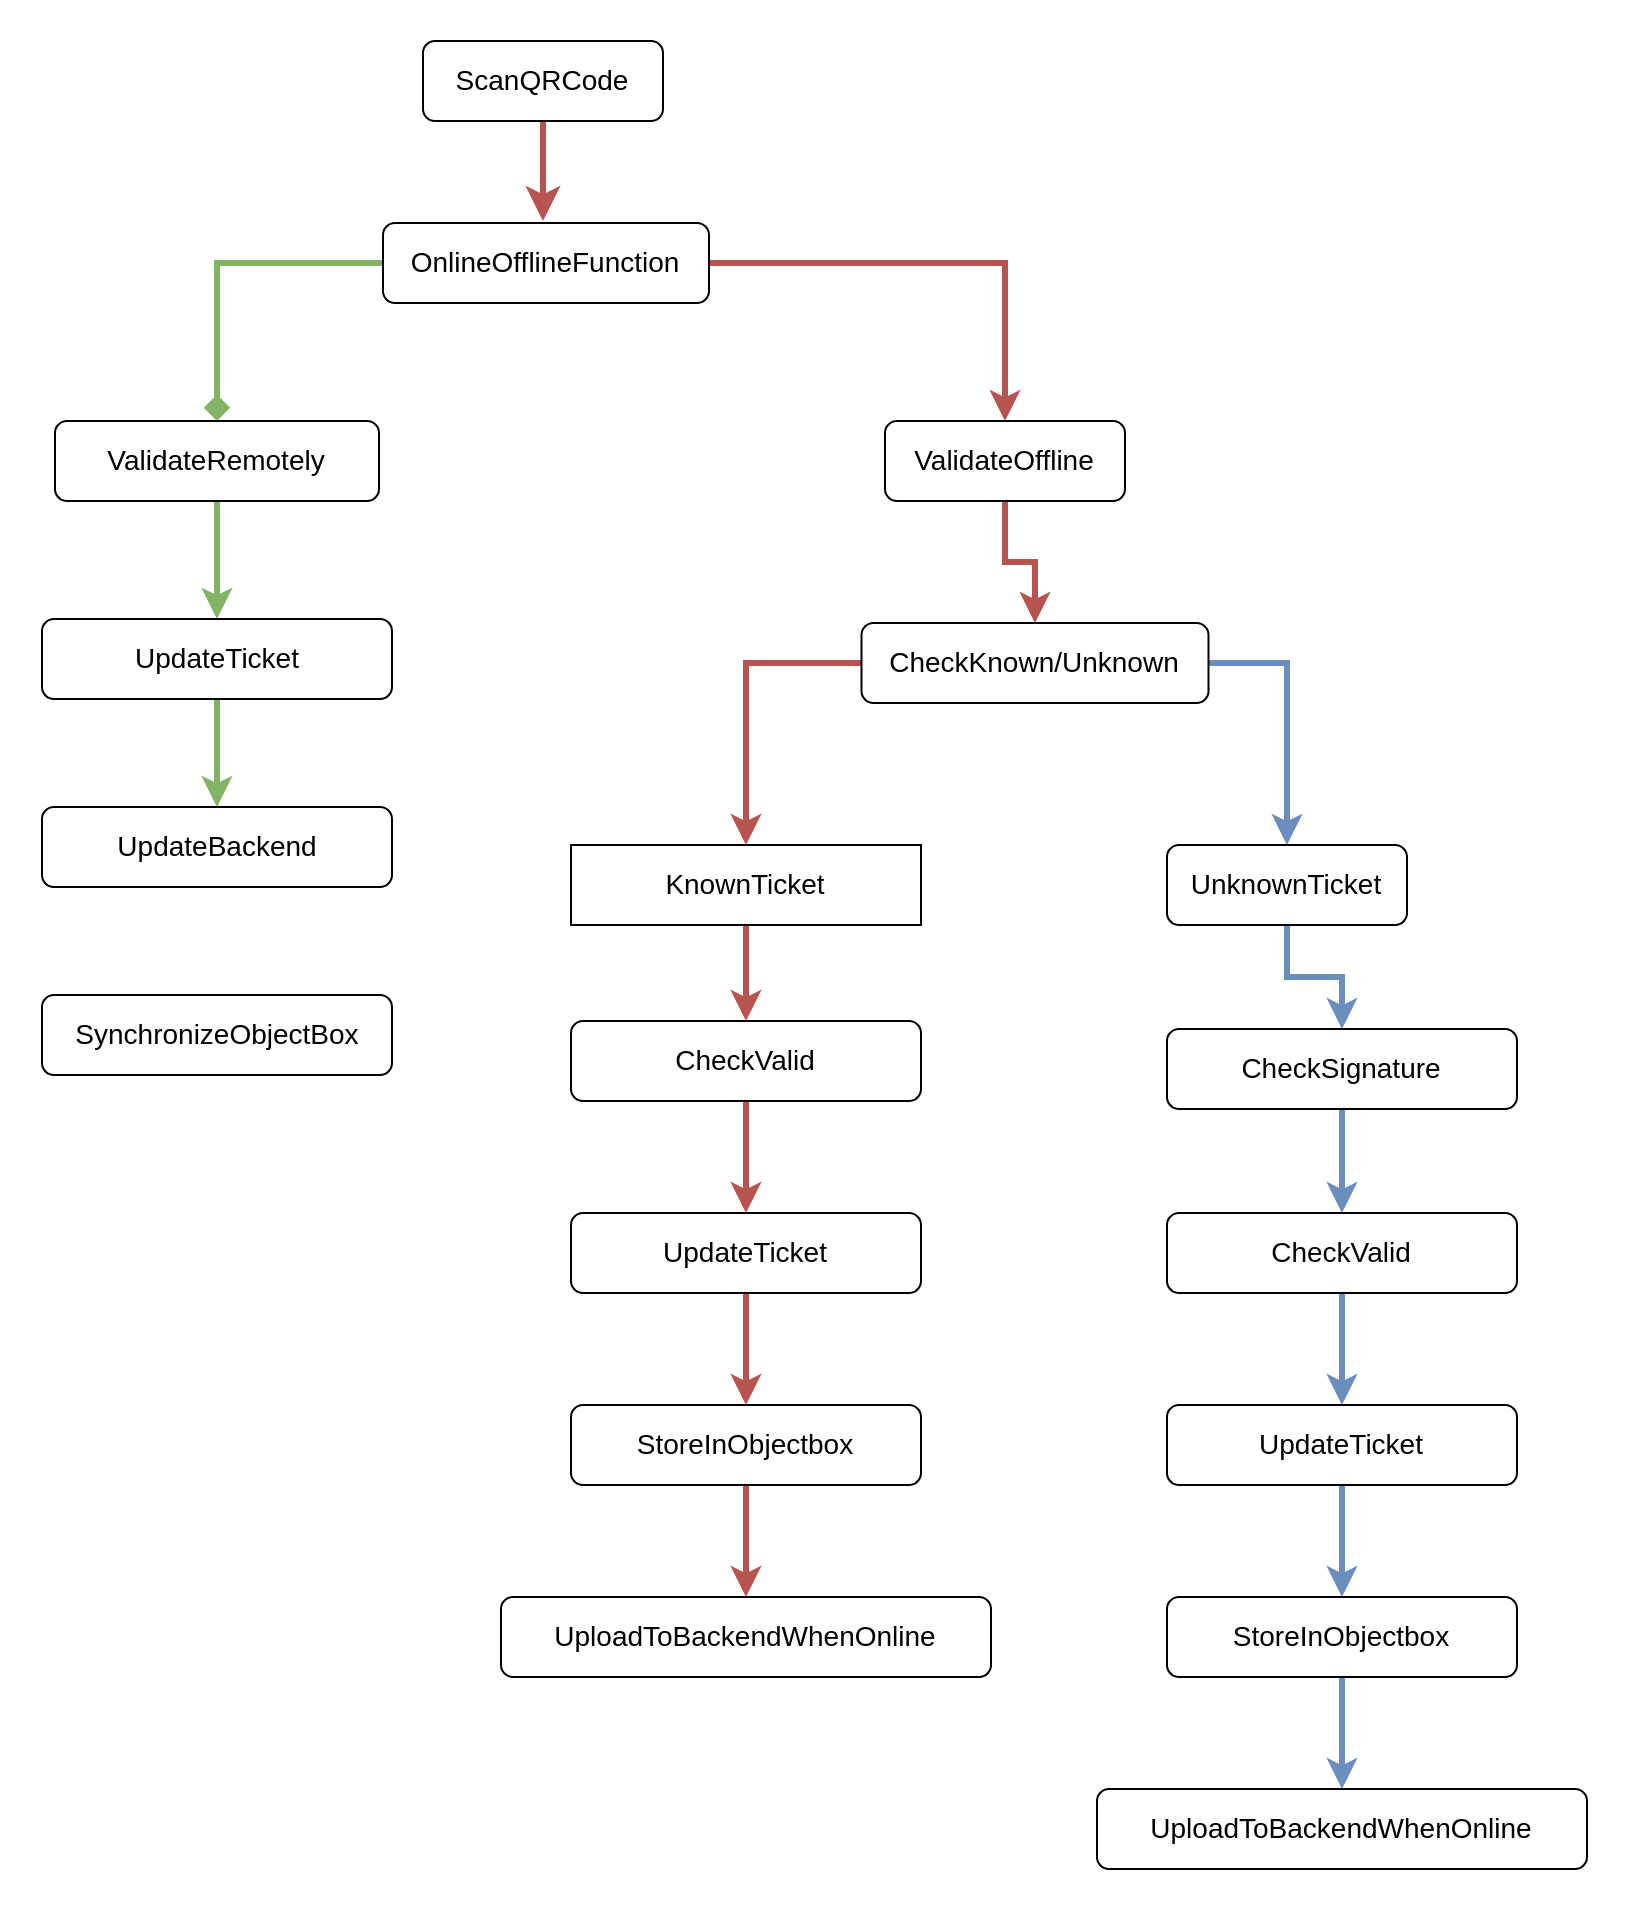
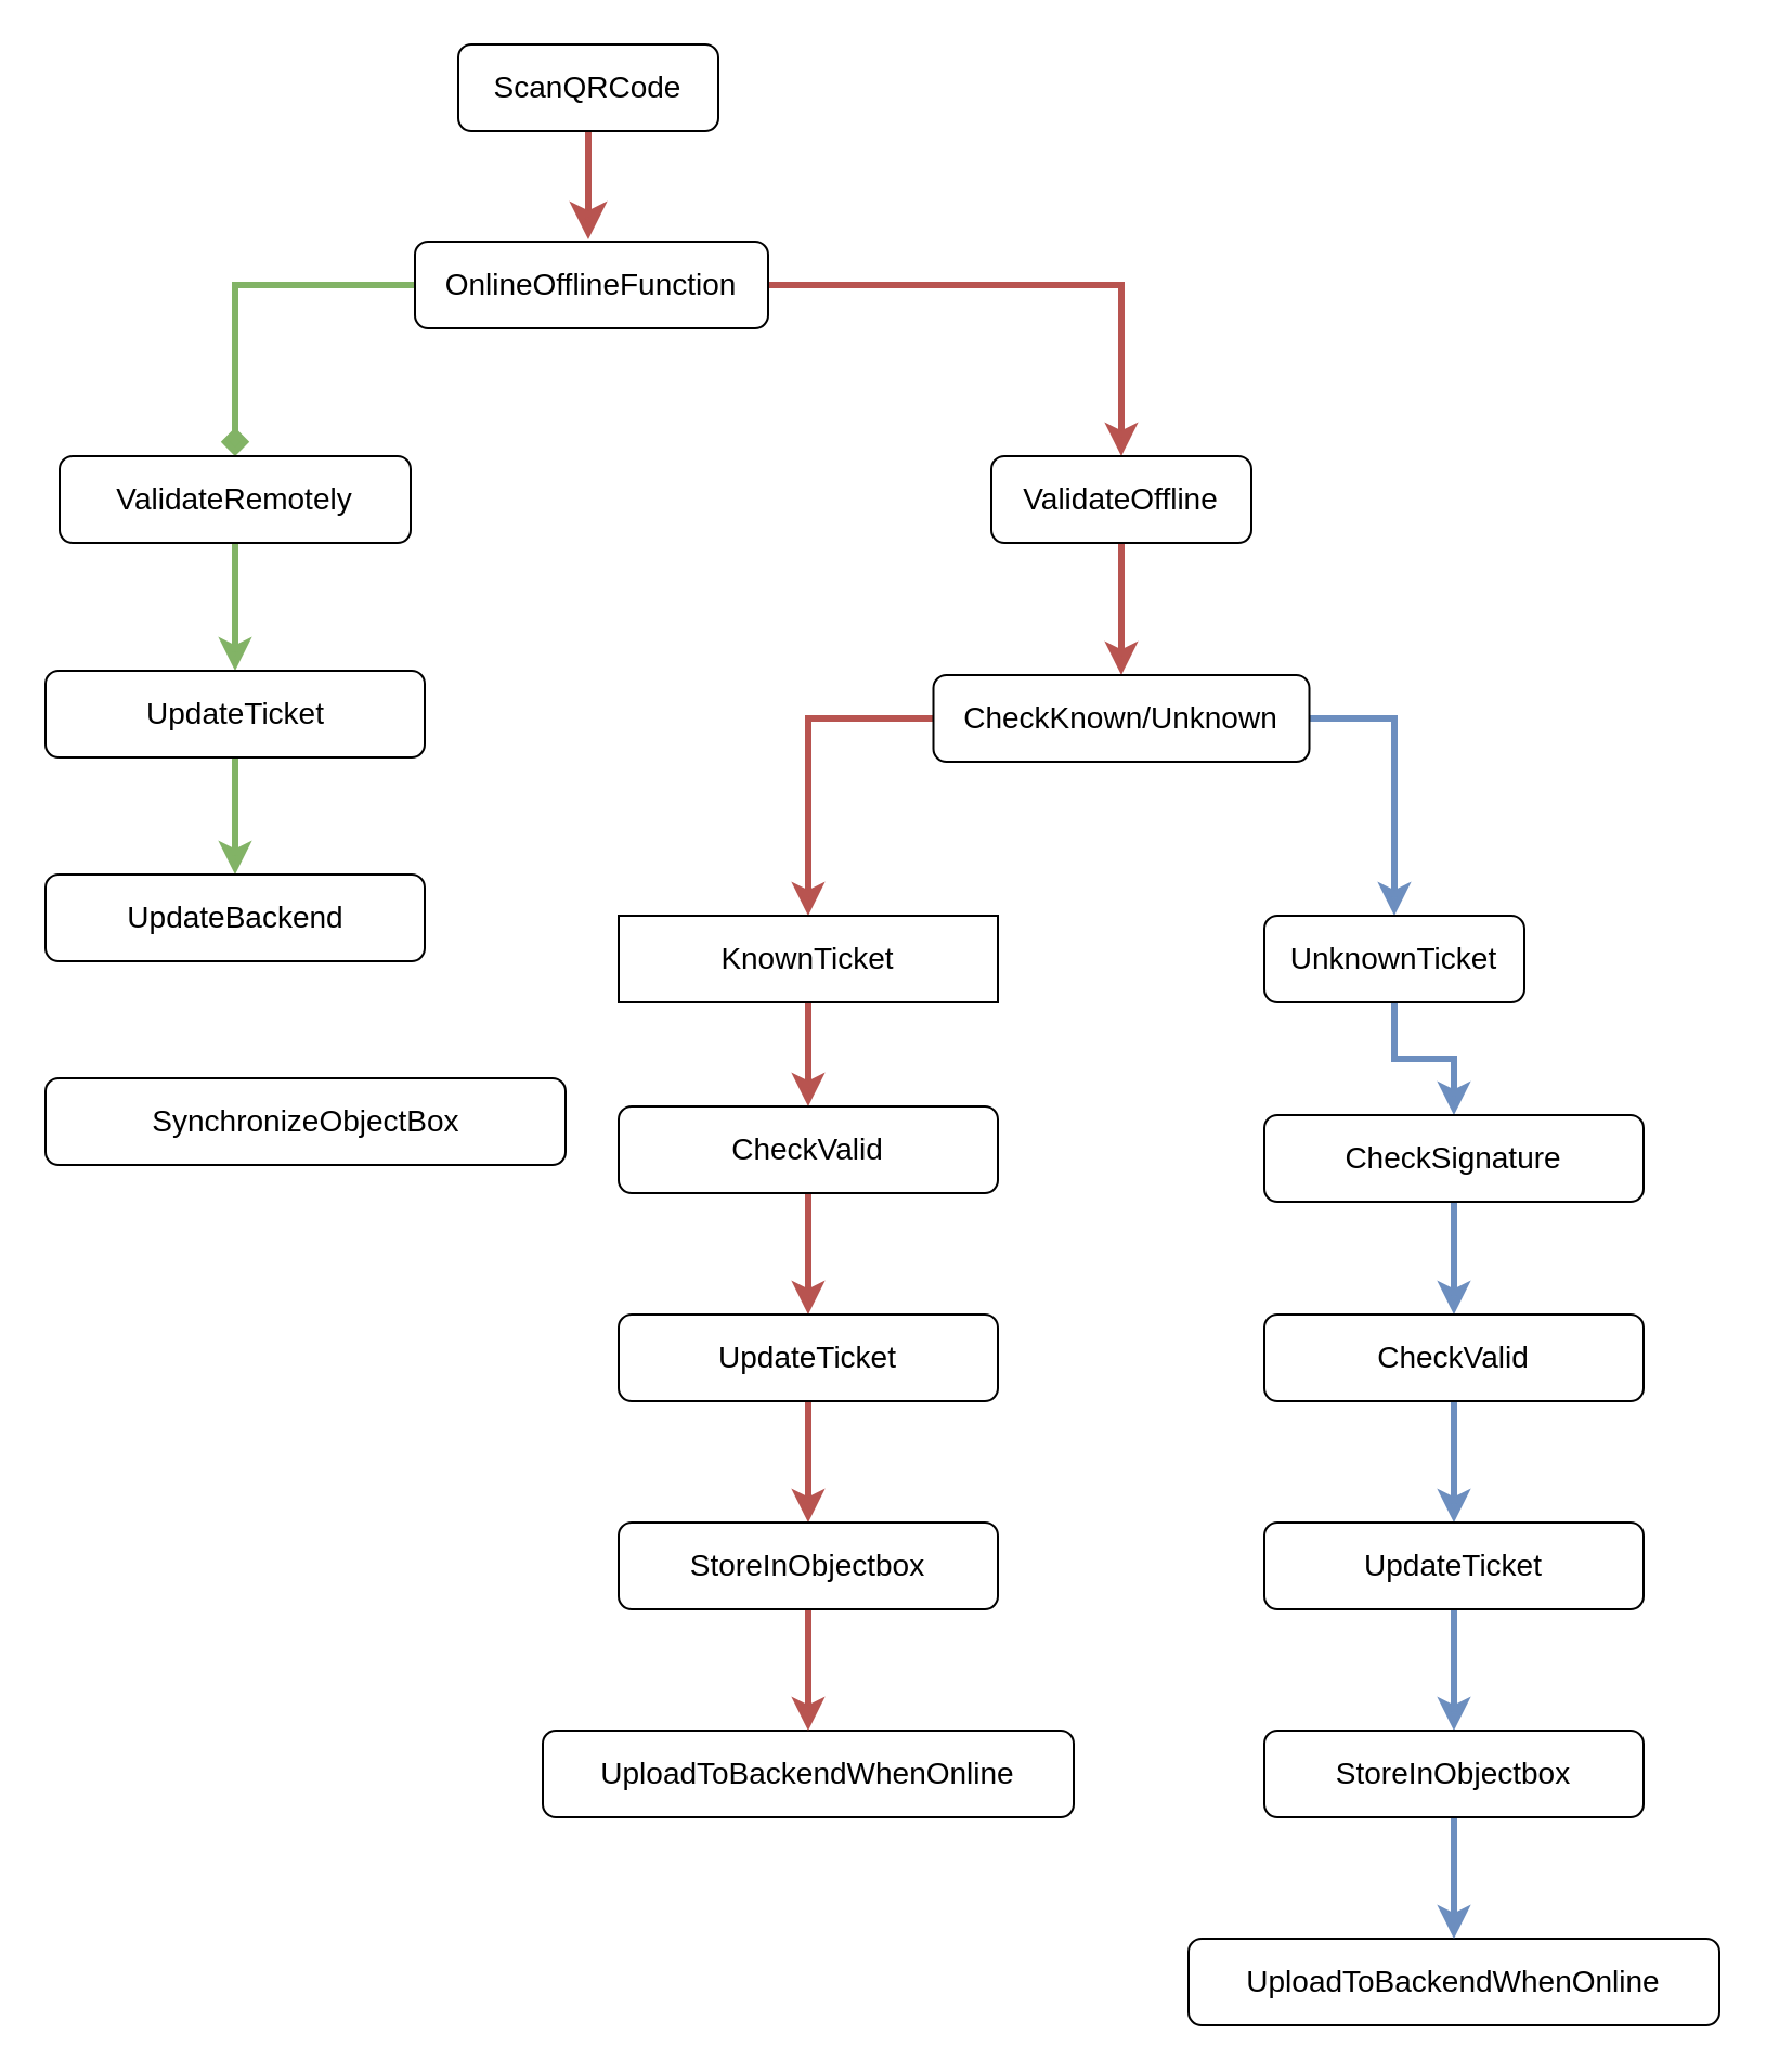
- <mxCell id="8" value="ValidateOffline" style="rounded=1;whiteSpace=wrap;html=1;fontSize=14;glass=0;strokeWidth=1;shadow=0;" parent="1" vertex="1"><mxGeometry x="442" y="210" width="120" height="40" as="geometry" /></mxCell>
+ <mxCell id="8" value="ValidateOffline" style="rounded=1;whiteSpace=wrap;html=1;fontSize=14;glass=0;strokeWidth=1;shadow=0;" parent="1" vertex="1"><mxGeometry x="457" y="210" width="120" height="40" as="geometry" /></mxCell>
- <mxCell id="32" value="SynchronizeObjectBox" style="rounded=1;whiteSpace=wrap;html=1;fontSize=14;glass=0;strokeWidth=1;shadow=0;" vertex="1" parent="1"><mxGeometry x="20.5" y="497" width="175" height="40" as="geometry" /></mxCell>
+ <mxCell id="32" value="SynchronizeObjectBox" style="rounded=1;whiteSpace=wrap;html=1;fontSize=14;glass=0;strokeWidth=1;shadow=0;" vertex="1" parent="1"><mxGeometry x="20.5" y="497" width="240" height="40" as="geometry" /></mxCell>
